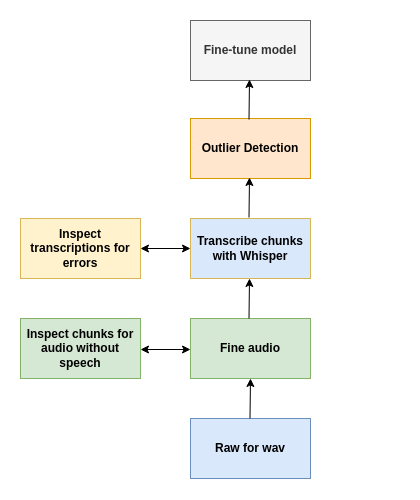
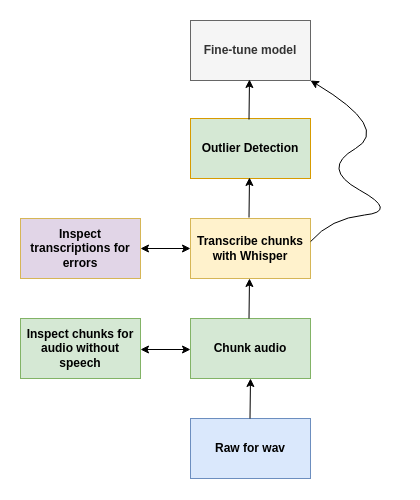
- <mxCell id="7" value="Outlier Detection" style="rounded=0;whiteSpace=wrap;html=1;fillColor=#ffe6cc;strokeColor=#d79b00;fontStyle=1" vertex="1" parent="1"><mxGeometry x="190" y="118" width="120" height="60" as="geometry" /></mxCell>
+ <mxCell id="7" value="Outlier Detection" style="rounded=0;whiteSpace=wrap;html=1;fillColor=#d5e8d4;strokeColor=#d79b00;fontStyle=1;" vertex="1" parent="1"><mxGeometry x="190" y="118" width="120" height="60" as="geometry" /></mxCell>
+ <mxCell id="15" value="" style="curved=1;endArrow=classic;html=1;rounded=0;entryX=1;entryY=1;entryDx=0;entryDy=0;exitX=1.001;exitY=0.384;exitDx=0;exitDy=0;exitPerimeter=0;" edge="1" parent="1" source="5" target="13"><mxGeometry width="50" height="50" relative="1" as="geometry"><mxPoint x="280" y="218" as="sourcePoint" /><mxPoint x="370" y="78" as="targetPoint" /><Array as="points"><mxPoint x="330" y="218" /><mxPoint x="398" y="211" /><mxPoint x="320" y="168" /><mxPoint x="390" y="128" /></Array></mxGeometry></mxCell>
- <mxCell id="9" value="Inspect transcriptions for errors" style="rounded=0;whiteSpace=wrap;html=1;fillColor=#fff2cc;strokeColor=#d6b656;fontStyle=1" vertex="1" parent="1"><mxGeometry x="20" y="218" width="120" height="60" as="geometry" /></mxCell>
+ <mxCell id="9" value="Inspect transcriptions for errors" style="rounded=0;whiteSpace=wrap;html=1;fillColor=#e1d5e7;strokeColor=#d6b656;fontStyle=1;" vertex="1" parent="1"><mxGeometry x="20" y="218" width="120" height="60" as="geometry" /></mxCell>
- <mxCell id="5" value="Transcribe chunks&lt;div&gt;with Whisper&lt;/div&gt;" style="rounded=0;whiteSpace=wrap;html=1;fillColor=#dae8fc;strokeColor=#d6b656;fontStyle=1;" vertex="1" parent="1"><mxGeometry x="190" y="218" width="120" height="60" as="geometry" /></mxCell>
+ <mxCell id="5" value="Transcribe chunks&lt;div&gt;with Whisper&lt;/div&gt;" style="rounded=0;whiteSpace=wrap;html=1;fillColor=#fff2cc;strokeColor=#d6b656;fontStyle=1" vertex="1" parent="1"><mxGeometry x="190" y="218" width="120" height="60" as="geometry" /></mxCell>
- <mxCell id="4" value="Fine audio" style="rounded=0;whiteSpace=wrap;html=1;fillColor=#d5e8d4;strokeColor=#82b366;fontStyle=1" vertex="1" parent="1"><mxGeometry x="190" y="318" width="120" height="60" as="geometry" /></mxCell>
+ <mxCell id="4" value="Chunk audio" style="rounded=0;whiteSpace=wrap;html=1;fillColor=#d5e8d4;strokeColor=#82b366;fontStyle=1" vertex="1" parent="1"><mxGeometry x="190" y="318" width="120" height="60" as="geometry" /></mxCell>
